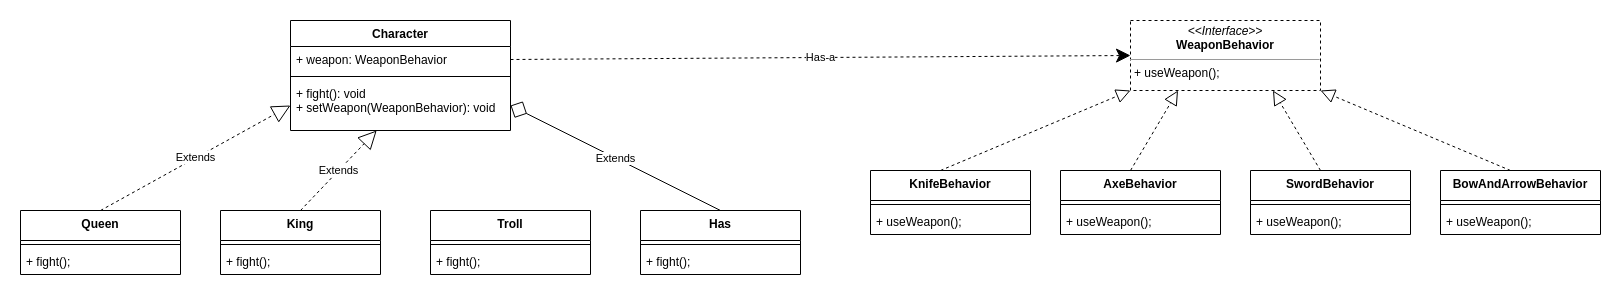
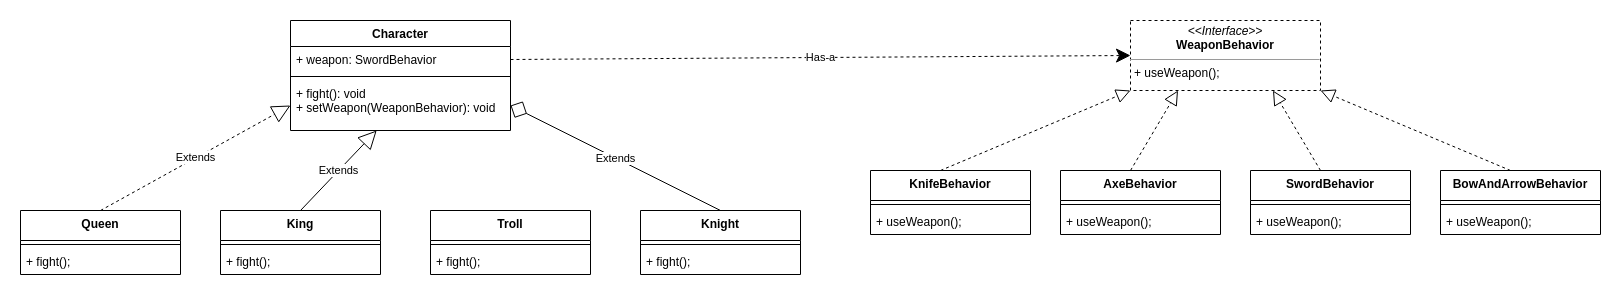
- <mxCell id="3" value="+ weapon: WeaponBehavior" style="text;strokeColor=none;fillColor=none;align=left;verticalAlign=top;spacingLeft=4;spacingRight=4;overflow=hidden;rotatable=0;points=[[0,0.5],[1,0.5]];portConstraint=eastwest;" parent="2" vertex="1"><mxGeometry y="26" width="220" height="26" as="geometry" /></mxCell>
+ <mxCell id="3" value="+ weapon: SwordBehavior" style="text;strokeColor=none;fillColor=none;align=left;verticalAlign=top;spacingLeft=4;spacingRight=4;overflow=hidden;rotatable=0;points=[[0,0.5],[1,0.5]];portConstraint=eastwest;" parent="2" vertex="1"><mxGeometry y="26" width="220" height="26" as="geometry" /></mxCell>
- <mxCell id="37" value="Extends" style="endArrow=block;endSize=16;endFill=0;html=1;rounded=0;exitX=0.5;exitY=0;exitDx=0;exitDy=0;dashed=1;" parent="1" source="28" target="5" edge="1"><mxGeometry width="160" relative="1" as="geometry"><mxPoint x="70" y="220" as="sourcePoint" /><mxPoint x="300" y="115" as="targetPoint" /><mxPoint as="offset" /></mxGeometry></mxCell>
+ <mxCell id="37" value="Extends" style="endArrow=block;endSize=16;endFill=0;html=1;rounded=0;exitX=0.5;exitY=0;exitDx=0;exitDy=0;" parent="1" source="28" target="5" edge="1"><mxGeometry width="160" relative="1" as="geometry"><mxPoint x="70" y="220" as="sourcePoint" /><mxPoint x="300" y="115" as="targetPoint" /><mxPoint as="offset" /></mxGeometry></mxCell>
- <mxCell id="31" value="Has" style="swimlane;fontStyle=1;align=center;verticalAlign=top;childLayout=stackLayout;horizontal=1;startSize=30;horizontalStack=0;resizeParent=1;resizeParentMax=0;resizeLast=0;collapsible=1;marginBottom=0;" parent="1" vertex="1"><mxGeometry x="640" y="210" width="160" height="64" as="geometry"><mxRectangle x="370" y="550" width="120" height="30" as="alternateBounds" /></mxGeometry></mxCell>
+ <mxCell id="31" value="Knight" style="swimlane;fontStyle=1;align=center;verticalAlign=top;childLayout=stackLayout;horizontal=1;startSize=30;horizontalStack=0;resizeParent=1;resizeParentMax=0;resizeLast=0;collapsible=1;marginBottom=0;" parent="1" vertex="1"><mxGeometry x="640" y="210" width="160" height="64" as="geometry"><mxRectangle x="370" y="550" width="120" height="30" as="alternateBounds" /></mxGeometry></mxCell>
